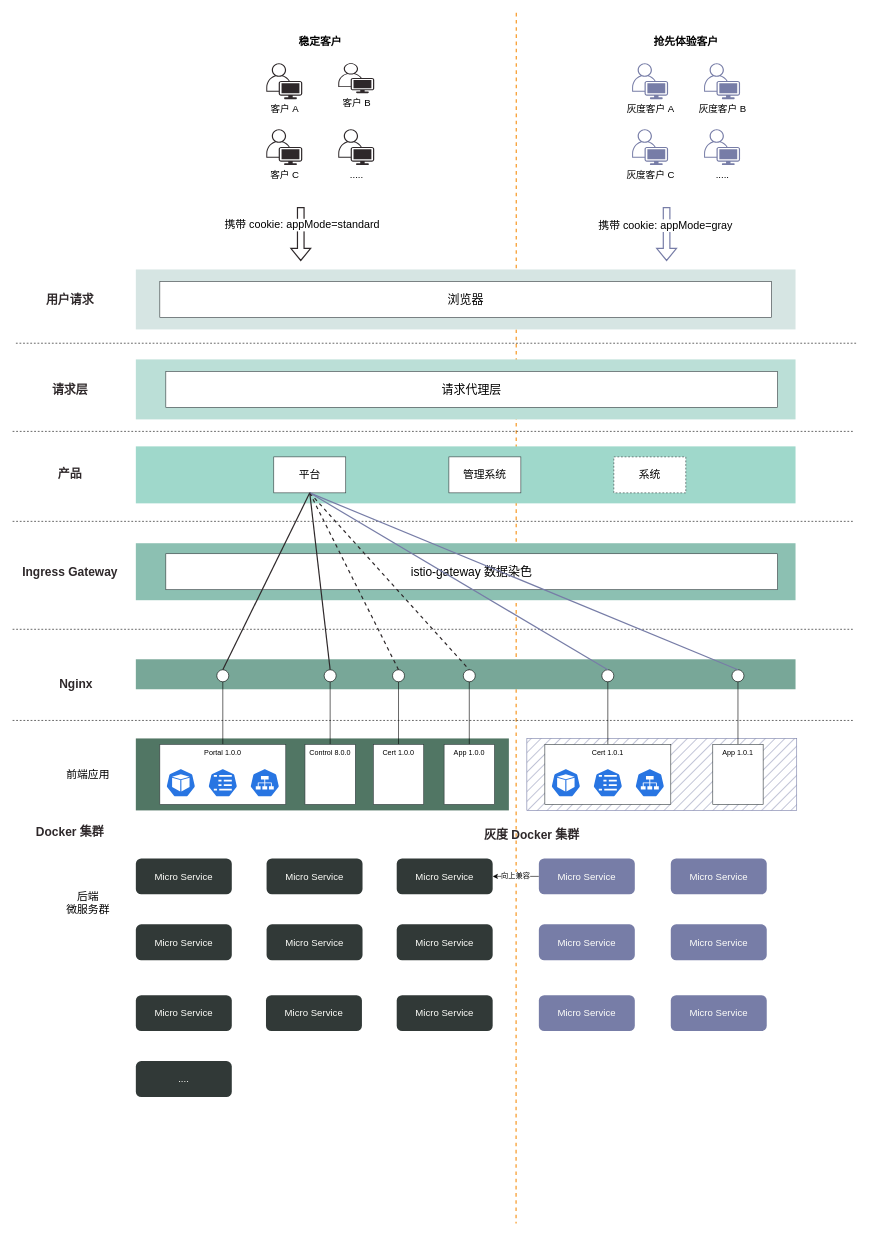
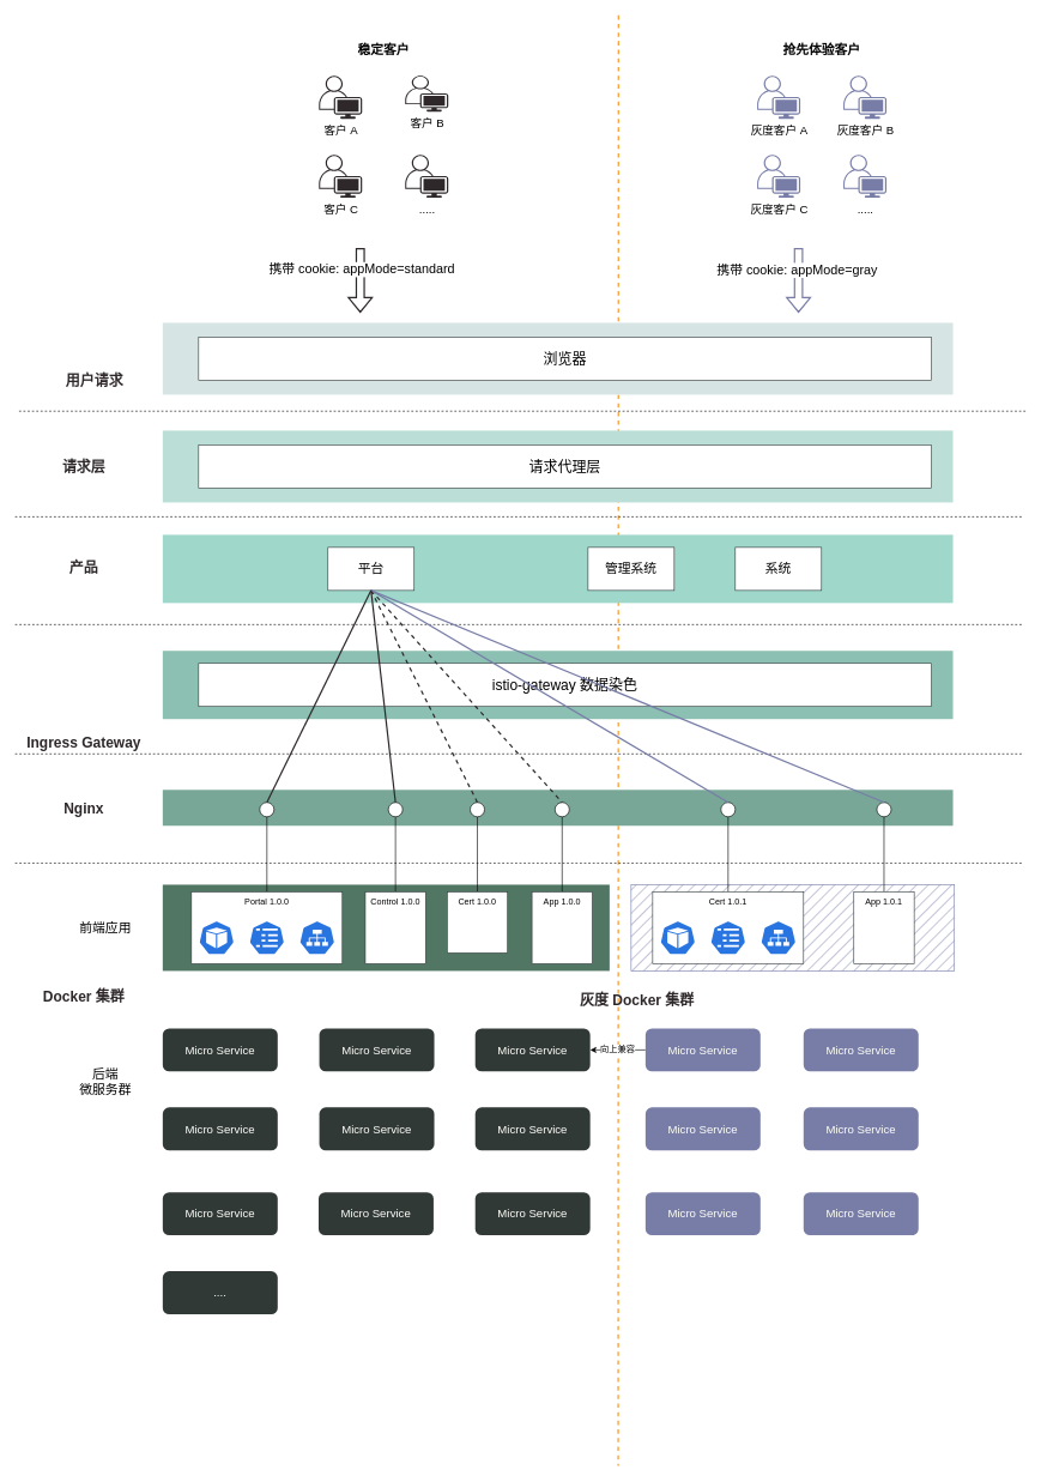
- <mxCell id="31" value="用户请求" style="text;html=1;align=center;verticalAlign=middle;resizable=0;points=[];autosize=1;fontSize=20;fontStyle=1;fontColor=#2E282A;" parent="1" vertex="1"><mxGeometry x="66" y="483" width="100" height="30" as="geometry" /></mxCell>
+ <mxCell id="31" value="用户请求" style="text;html=1;align=center;verticalAlign=middle;resizable=0;points=[];autosize=1;fontSize=20;fontStyle=1;fontColor=#2E282A;" parent="1" vertex="1"><mxGeometry x="81" y="513" width="100" height="30" as="geometry" /></mxCell>
- <mxCell id="10" value="浏览器" style="rounded=0;whiteSpace=wrap;html=1;fontSize=20;strokeColor=#31393c;" parent="1" vertex="1"><mxGeometry x="266" y="468" width="1020" height="60" as="geometry" /></mxCell>
+ <mxCell id="10" value="浏览器" style="rounded=0;whiteSpace=wrap;html=1;fontSize=20;strokeColor=#31393c;" parent="1" vertex="1"><mxGeometry x="276" y="468" width="1020" height="60" as="geometry" /></mxCell>
- <mxCell id="91" value="管理系统" style="rounded=0;whiteSpace=wrap;html=1;fontSize=18;strokeColor=#31393c;" vertex="1" parent="1"><mxGeometry y="760.5" width="120" height="60" as="geometry" x="748" /></mxCell>
+ <mxCell id="91" value="管理系统" style="rounded=0;whiteSpace=wrap;html=1;fontSize=18;strokeColor=#31393c;" vertex="1" parent="1"><mxGeometry x="818" y="760.5" width="120" height="60" as="geometry" /></mxCell>
- <mxCell id="92" value="系统" style="rounded=0;whiteSpace=wrap;html=1;fontSize=18;strokeColor=#31393c;dashed=1;" vertex="1" parent="1"><mxGeometry x="1023" y="760.5" width="120" height="60" as="geometry" /></mxCell>
+ <mxCell id="92" value="系统" style="rounded=0;whiteSpace=wrap;html=1;fontSize=18;strokeColor=#31393c;" vertex="1" parent="1"><mxGeometry x="1023" y="760.5" width="120" height="60" as="geometry" /></mxCell>
- <mxCell id="65" value="Ingress Gateway" style="text;html=1;align=center;verticalAlign=middle;resizable=0;points=[];autosize=1;fontSize=20;fontStyle=1;fontColor=#2E282A;" vertex="1" parent="1"><mxGeometry x="26" y="932" width="180" height="40" as="geometry" /></mxCell>
+ <mxCell id="65" value="Ingress Gateway" style="text;html=1;align=center;verticalAlign=middle;resizable=0;points=[];autosize=1;fontSize=20;fontStyle=1;fontColor=#2E282A;" vertex="1" parent="1"><mxGeometry x="26" y="1012" width="180" height="40" as="geometry" /></mxCell>
- <mxCell id="68" value="Nginx" style="text;html=1;align=center;verticalAlign=middle;resizable=0;points=[];autosize=1;fontSize=20;fontStyle=1;fontColor=#2E282A;" vertex="1" parent="1"><mxGeometry x="86" y="1118" width="80" height="40" as="geometry" /></mxCell>
+ <mxCell id="68" value="Nginx" style="text;html=1;align=center;verticalAlign=middle;resizable=0;points=[];autosize=1;fontSize=20;fontStyle=1;fontColor=#2E282A;" vertex="1" parent="1"><mxGeometry x="76" y="1103" width="80" height="40" as="geometry" /></mxCell>
- <mxCell id="20" value="Control 8.0.0" style="rounded=0;whiteSpace=wrap;html=1;verticalAlign=top;strokeColor=#31393c;" parent="1" vertex="1"><mxGeometry x="508" y="1240" width="84" height="100" as="geometry" /></mxCell>
+ <mxCell id="20" value="Control 1.0.0" style="rounded=0;whiteSpace=wrap;html=1;verticalAlign=top;strokeColor=#31393c;" parent="1" vertex="1"><mxGeometry x="508" y="1240" width="84" height="100" as="geometry" /></mxCell>
- <mxCell id="23" value="Cert 1.0.0" style="rounded=0;whiteSpace=wrap;html=1;verticalAlign=top;strokeColor=#31393c;" parent="1" vertex="1"><mxGeometry x="622" y="1240" width="84" height="100" as="geometry" /></mxCell>
+ <mxCell id="23" value="Cert 1.0.0" style="rounded=0;whiteSpace=wrap;html=1;verticalAlign=top;strokeColor=#31393c;" parent="1" vertex="1"><mxGeometry x="622" y="1240" width="84" height="85" as="geometry" /></mxCell>
